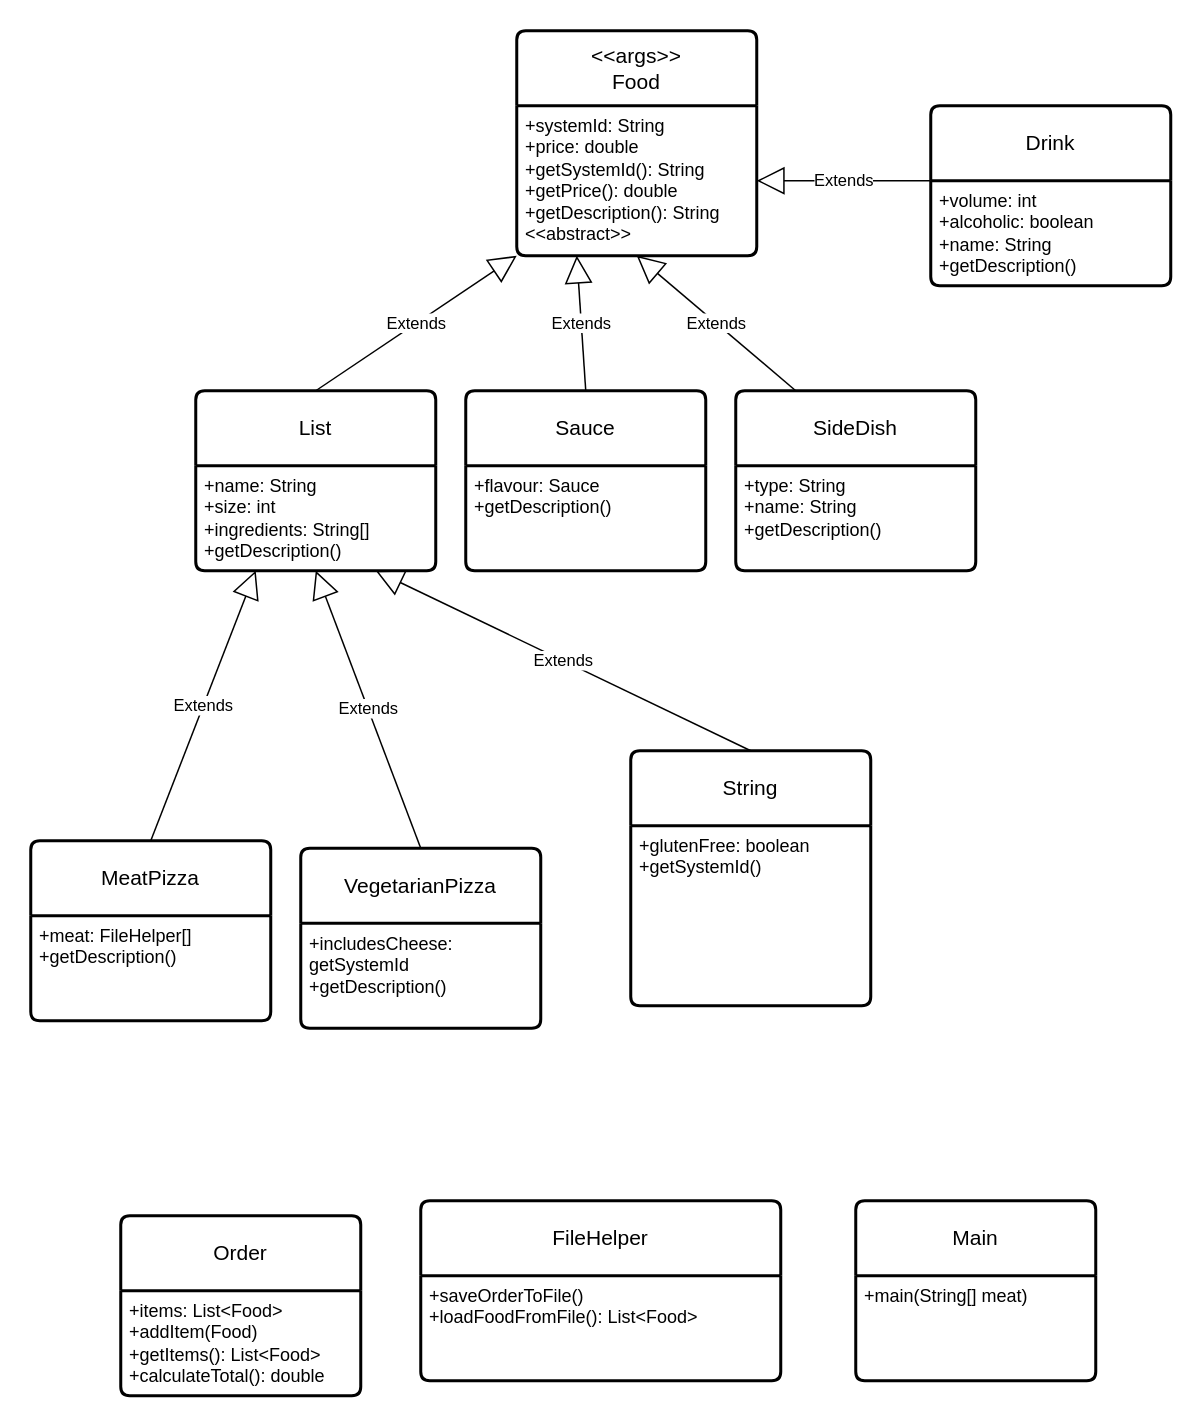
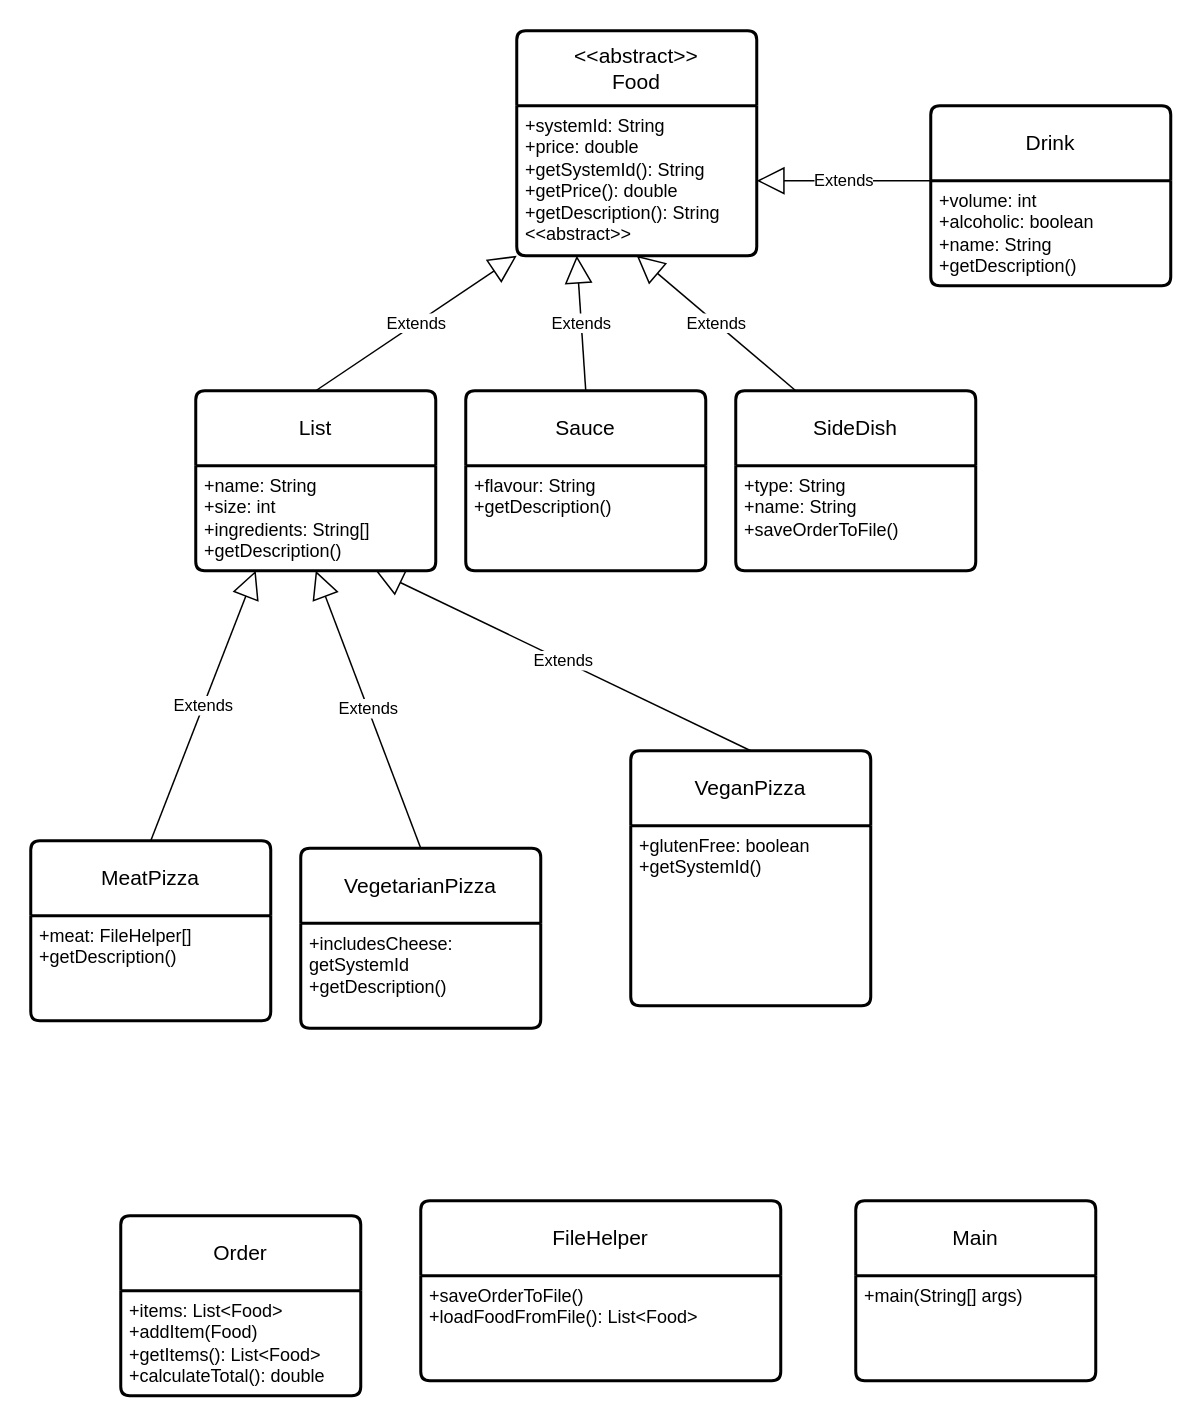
- <mxCell id="2" value="&lt;div&gt;&amp;lt;&amp;lt;args&amp;gt;&amp;gt;&lt;/div&gt;&lt;div&gt;Food&lt;/div&gt;" style="swimlane;childLayout=stackLayout;horizontal=1;startSize=50;horizontalStack=0;rounded=1;fontSize=14;fontStyle=0;strokeWidth=2;resizeParent=0;resizeLast=1;shadow=0;dashed=0;align=center;arcSize=4;whiteSpace=wrap;html=1;" vertex="1" parent="1"><mxGeometry x="344" y="20" width="160" height="150" as="geometry" /></mxCell>
+ <mxCell id="2" value="&lt;div&gt;&amp;lt;&amp;lt;abstract&amp;gt;&amp;gt;&lt;/div&gt;&lt;div&gt;Food&lt;/div&gt;" style="swimlane;childLayout=stackLayout;horizontal=1;startSize=50;horizontalStack=0;rounded=1;fontSize=14;fontStyle=0;strokeWidth=2;resizeParent=0;resizeLast=1;shadow=0;dashed=0;align=center;arcSize=4;whiteSpace=wrap;html=1;" vertex="1" parent="1"><mxGeometry x="344" y="20" width="160" height="150" as="geometry" /></mxCell>
- <mxCell id="8" value="&lt;div&gt;+flavour: Sauce&lt;/div&gt;&lt;div&gt;+getDescription()&lt;/div&gt;" style="align=left;strokeColor=none;fillColor=none;spacingLeft=4;spacingRight=4;fontSize=12;verticalAlign=top;resizable=0;rotatable=0;part=1;html=1;whiteSpace=wrap;" vertex="1" parent="7"><mxGeometry y="50" width="160" height="70" as="geometry" /></mxCell>
+ <mxCell id="8" value="&lt;div&gt;+flavour: String&lt;/div&gt;&lt;div&gt;+getDescription()&lt;/div&gt;" style="align=left;strokeColor=none;fillColor=none;spacingLeft=4;spacingRight=4;fontSize=12;verticalAlign=top;resizable=0;rotatable=0;part=1;html=1;whiteSpace=wrap;" vertex="1" parent="7"><mxGeometry y="50" width="160" height="70" as="geometry" /></mxCell>
- <mxCell id="11" value="&lt;div&gt;+type: String&lt;/div&gt;&lt;div&gt;+name: String&lt;/div&gt;&lt;div&gt;+getDescription()&lt;/div&gt;" style="align=left;strokeColor=none;fillColor=none;spacingLeft=4;spacingRight=4;fontSize=12;verticalAlign=top;resizable=0;rotatable=0;part=1;html=1;whiteSpace=wrap;" vertex="1" parent="10"><mxGeometry y="50" width="160" height="70" as="geometry" /></mxCell>
+ <mxCell id="11" value="&lt;div&gt;+type: String&lt;/div&gt;&lt;div&gt;+name: String&lt;/div&gt;&lt;div&gt;+saveOrderToFile()&lt;/div&gt;" style="align=left;strokeColor=none;fillColor=none;spacingLeft=4;spacingRight=4;fontSize=12;verticalAlign=top;resizable=0;rotatable=0;part=1;html=1;whiteSpace=wrap;" vertex="1" parent="10"><mxGeometry y="50" width="160" height="70" as="geometry" /></mxCell>
- <mxCell id="18" value="&lt;div&gt;String&lt;/div&gt;" style="swimlane;childLayout=stackLayout;horizontal=1;startSize=50;horizontalStack=0;rounded=1;fontSize=14;fontStyle=0;strokeWidth=2;resizeParent=0;resizeLast=1;shadow=0;dashed=0;align=center;arcSize=4;whiteSpace=wrap;html=1;" vertex="1" parent="1"><mxGeometry x="420" y="500" width="160" height="170" as="geometry"><mxRectangle x="414" y="540" width="100" height="50" as="alternateBounds" /></mxGeometry></mxCell>
+ <mxCell id="18" value="&lt;div&gt;VeganPizza&lt;/div&gt;" style="swimlane;childLayout=stackLayout;horizontal=1;startSize=50;horizontalStack=0;rounded=1;fontSize=14;fontStyle=0;strokeWidth=2;resizeParent=0;resizeLast=1;shadow=0;dashed=0;align=center;arcSize=4;whiteSpace=wrap;html=1;" vertex="1" parent="1"><mxGeometry x="420" y="500" width="160" height="170" as="geometry"><mxRectangle x="414" y="540" width="100" height="50" as="alternateBounds" /></mxGeometry></mxCell>
- <mxCell id="31" value="+main(String[] meat)" style="align=left;strokeColor=none;fillColor=none;spacingLeft=4;spacingRight=4;fontSize=12;verticalAlign=top;resizable=0;rotatable=0;part=1;html=1;whiteSpace=wrap;" vertex="1" parent="30"><mxGeometry y="50" width="160" height="70" as="geometry" /></mxCell>
+ <mxCell id="31" value="+main(String[] args)" style="align=left;strokeColor=none;fillColor=none;spacingLeft=4;spacingRight=4;fontSize=12;verticalAlign=top;resizable=0;rotatable=0;part=1;html=1;whiteSpace=wrap;" vertex="1" parent="30"><mxGeometry y="50" width="160" height="70" as="geometry" /></mxCell>
